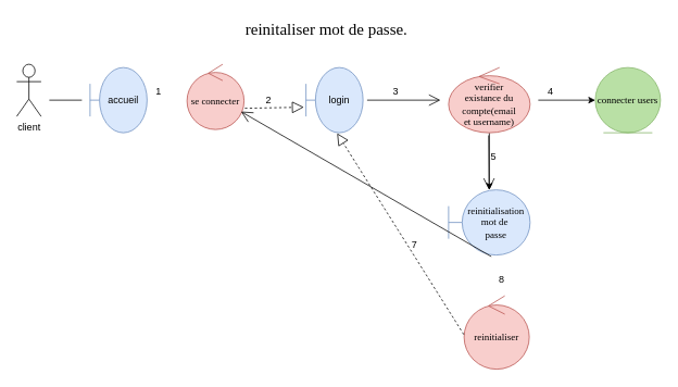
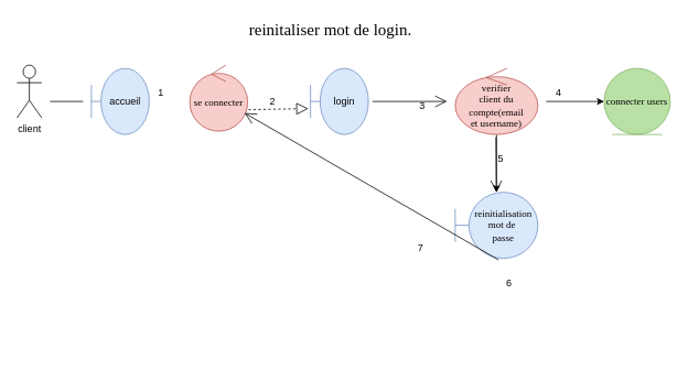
- <mxCell id="6" value="&lt;font style=&quot;font-size: 20px&quot;&gt;reinitaliser mot de passe.&lt;/font&gt;" style="text;html=1;resizable=0;points=[];autosize=1;align=left;verticalAlign=top;spacingTop=-4;fontFamily=Verdana;" parent="1" vertex="1"><mxGeometry x="299" y="20" width="270" height="20" as="geometry" /></mxCell>
+ <mxCell id="6" value="&lt;font style=&quot;font-size: 20px&quot;&gt;reinitaliser mot de login.&lt;/font&gt;" style="text;html=1;resizable=0;points=[];autosize=1;align=left;verticalAlign=top;spacingTop=-4;fontFamily=Verdana;" parent="1" vertex="1"><mxGeometry x="299" y="20" width="270" height="20" as="geometry" /></mxCell>
- <mxCell id="20" value="3" style="text;html=1;resizable=0;points=[];autosize=1;align=left;verticalAlign=top;spacingTop=-4;" parent="1" vertex="1"><mxGeometry x="480" y="102" width="20" height="20" as="geometry" /></mxCell>
+ <mxCell id="20" value="3" style="text;html=1;resizable=0;points=[];autosize=1;align=left;verticalAlign=top;spacingTop=-4;" parent="1" vertex="1"><mxGeometry x="505" y="117" width="20" height="20" as="geometry" /></mxCell>
- <mxCell id="11" value="verifier&lt;br&gt;existance du compte(email&lt;br&gt;et username)" style="ellipse;shape=umlControl;whiteSpace=wrap;html=1;fontFamily=Verdana;fillColor=#f8cecc;strokeColor=#b85450;" parent="1" vertex="1"><mxGeometry x="550" y="82" width="100" height="80" as="geometry" /></mxCell>
+ <mxCell id="11" value="verifier&lt;br&gt;client du compte(email&lt;br&gt;et username)" style="ellipse;shape=umlControl;whiteSpace=wrap;html=1;fontFamily=Verdana;fillColor=#f8cecc;strokeColor=#b85450;" parent="1" vertex="1"><mxGeometry x="550" y="82" width="100" height="80" as="geometry" /></mxCell>
- <mxCell id="15" value="" style="endArrow=block;dashed=1;endFill=0;endSize=12;html=1;exitX=-0.005;exitY=0.527;exitDx=0;exitDy=0;exitPerimeter=0;entryX=0.546;entryY=1.008;entryDx=0;entryDy=0;entryPerimeter=0;" parent="1" source="13" target="9" edge="1"><mxGeometry width="160" relative="1" as="geometry"><mxPoint x="30" y="442" as="sourcePoint" /><mxPoint x="190" y="442" as="targetPoint" /><Array as="points" /></mxGeometry></mxCell>
- <mxCell id="24" value="8" style="text;html=1;resizable=0;points=[];autosize=1;align=left;verticalAlign=top;spacingTop=-4;" parent="1" vertex="1"><mxGeometry x="610" y="332" width="20" height="20" as="geometry" /></mxCell>
+ <mxCell id="24" value="6" style="text;html=1;resizable=0;points=[];autosize=1;align=left;verticalAlign=top;spacingTop=-4;" parent="1" vertex="1"><mxGeometry x="610" y="332" width="20" height="20" as="geometry" /></mxCell>
- <mxCell id="13" value="reinitialiser" style="ellipse;shape=umlControl;whiteSpace=wrap;html=1;fontFamily=Verdana;fillColor=#f8cecc;strokeColor=#b85450;" parent="1" vertex="1"><mxGeometry x="569" y="362" width="80" height="90" as="geometry" /></mxCell>
